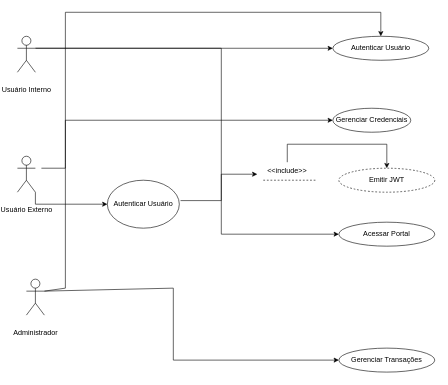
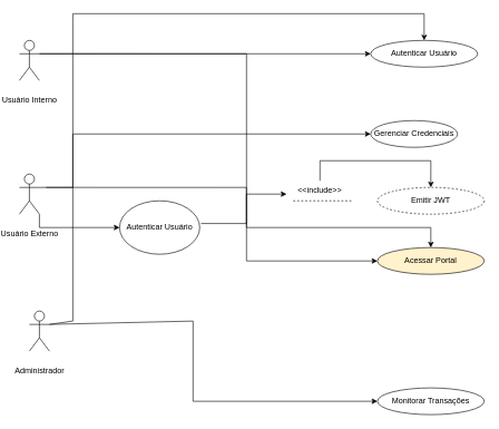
+ <mxCell id="13" value="" style="endArrow=classic;html=1;rounded=0;exitX=1;exitY=0.333;exitDx=0;exitDy=0;exitPerimeter=0;entryX=0.5;entryY=0;entryDx=0;entryDy=0;" parent="1" source="3" target="8" edge="1"><mxGeometry width="50" height="50" relative="1" as="geometry"><mxPoint x="110" y="380" as="sourcePoint" /><mxPoint x="160" y="330" as="targetPoint" /><Array as="points"><mxPoint x="360" y="280" /><mxPoint x="360" y="340" /><mxPoint x="636" y="340" /></Array></mxGeometry></mxCell>
- <mxCell id="8" value="Acessar Portal" style="ellipse;whiteSpace=wrap;html=1;aspect=fixed;" parent="1" vertex="1"><mxGeometry x="556" y="370" width="160" height="40" as="geometry" /></mxCell>
+ <mxCell id="8" value="Acessar Portal" style="ellipse;whiteSpace=wrap;html=1;aspect=fixed;fillColor=#fff2cc;" parent="1" vertex="1"><mxGeometry x="556" y="370" width="160" height="40" as="geometry" /></mxCell>
- <mxCell id="9" value="Gerenciar Transações" style="ellipse;whiteSpace=wrap;html=1;aspect=fixed;" parent="1" vertex="1"><mxGeometry x="556" y="580" width="160" height="40" as="geometry" /></mxCell>
+ <mxCell id="9" value="Monitorar Transações" style="ellipse;whiteSpace=wrap;html=1;aspect=fixed;" parent="1" vertex="1"><mxGeometry x="556" y="580" width="160" height="40" as="geometry" /></mxCell>
